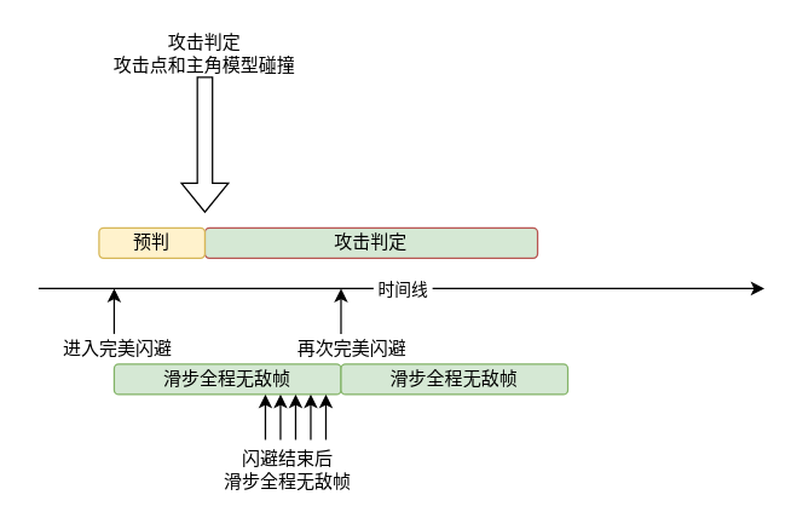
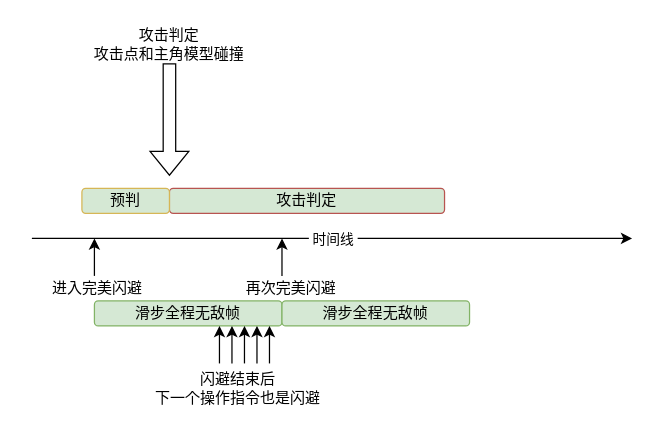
- <mxCell id="5" value="预判" style="rounded=1;whiteSpace=wrap;html=1;fillColor=#fff2cc;strokeColor=#d6b656;" parent="1" vertex="1"><mxGeometry x="65" y="150" width="70" height="20" as="geometry" /></mxCell>
+ <mxCell id="5" value="预判" style="rounded=1;whiteSpace=wrap;html=1;fillColor=#d5e8d4;strokeColor=#d6b656;" parent="1" vertex="1"><mxGeometry x="65" y="150" width="70" height="20" as="geometry" /></mxCell>
- <mxCell id="19" value="闪避结束后&lt;br&gt;滑步全程无敌帧" style="text;html=1;strokeColor=none;fillColor=none;align=center;verticalAlign=middle;whiteSpace=wrap;rounded=0;" vertex="1" parent="1"><mxGeometry x="115" y="300" width="150" height="20" as="geometry" /></mxCell>
+ <mxCell id="19" value="闪避结束后&lt;br&gt;下一个操作指令也是闪避" style="text;html=1;strokeColor=none;fillColor=none;align=center;verticalAlign=middle;whiteSpace=wrap;rounded=0;" vertex="1" parent="1"><mxGeometry x="115" y="300" width="150" height="20" as="geometry" /></mxCell>
